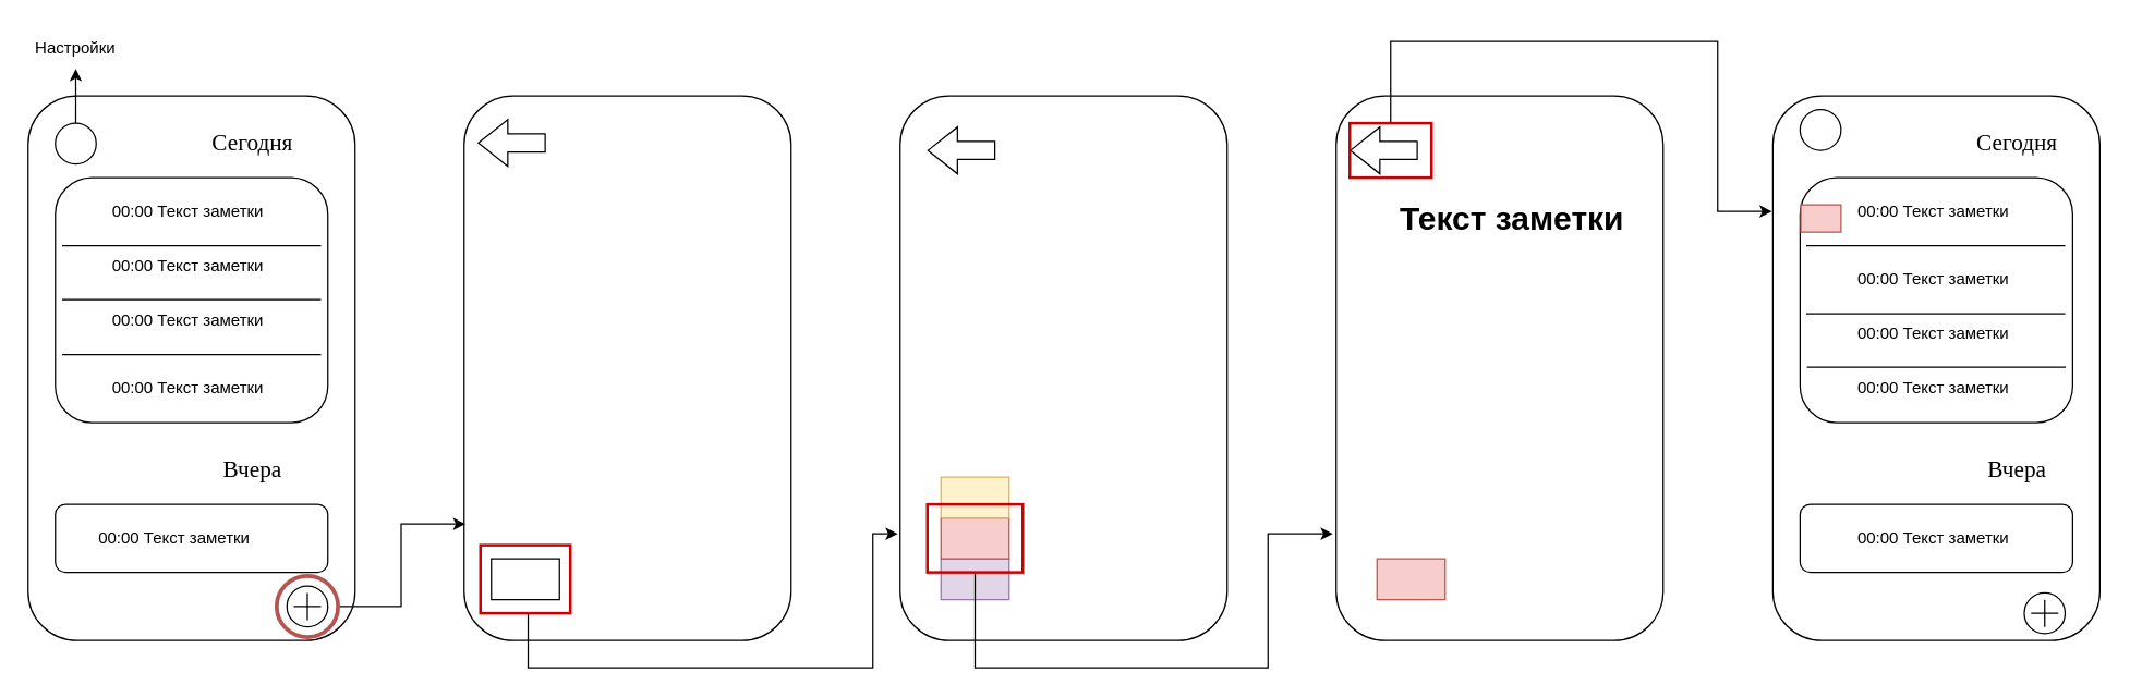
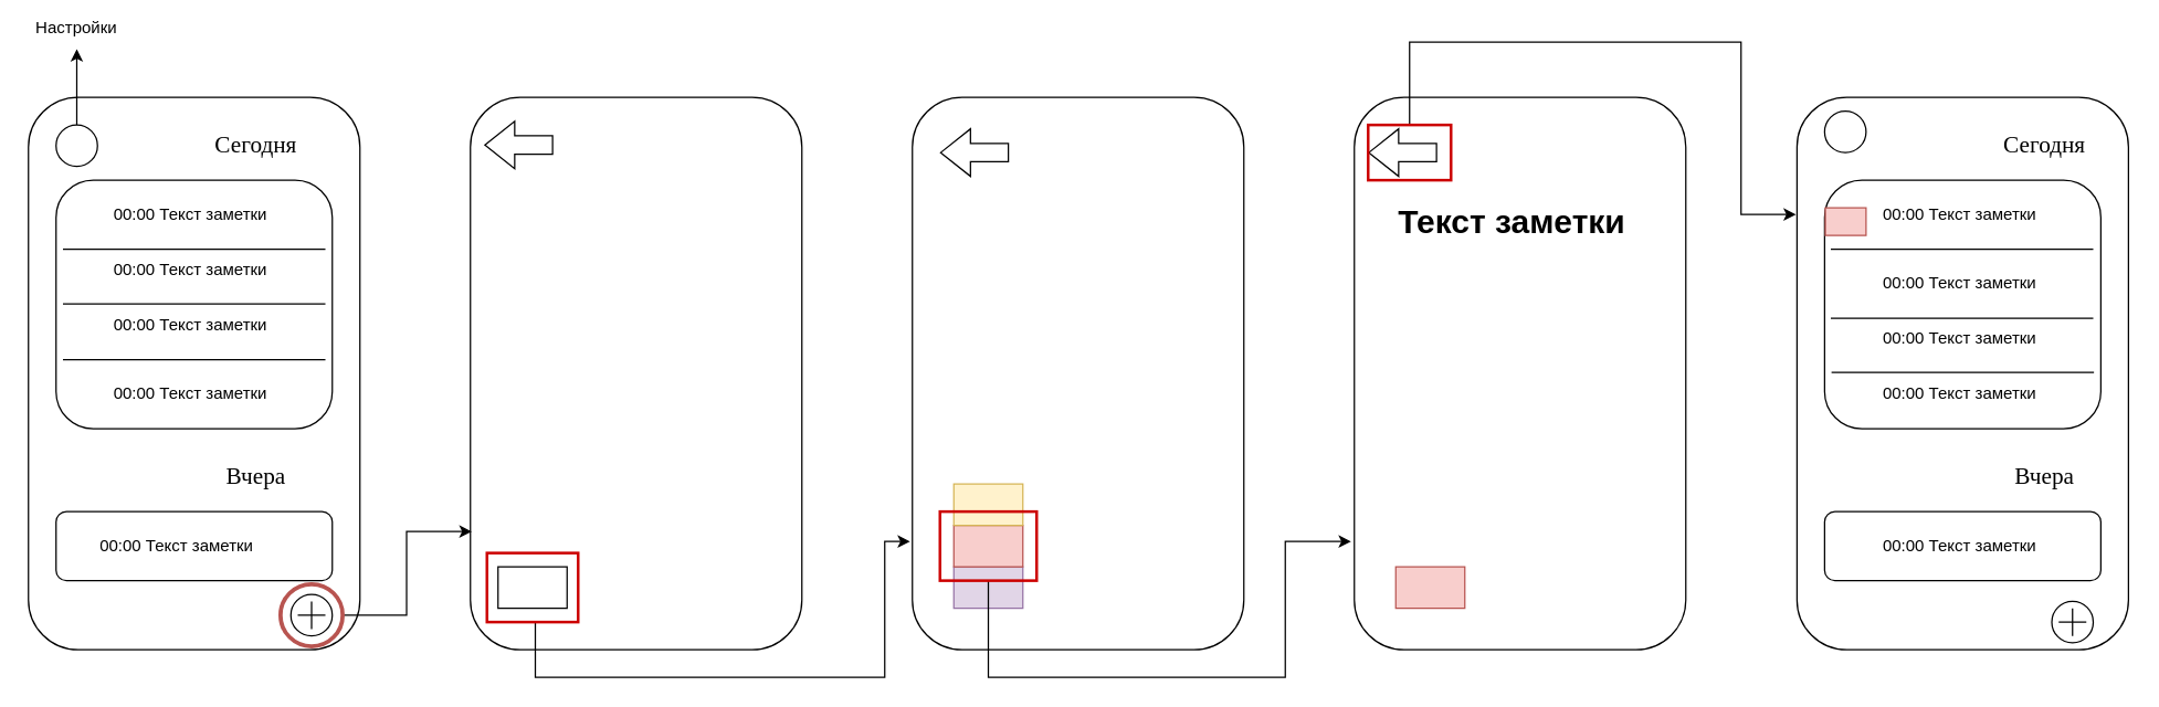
- <mxCell id="47" value="Настройки" style="text;html=1;align=center;verticalAlign=middle;whiteSpace=wrap;rounded=0;" vertex="1" parent="1"><mxGeometry x="25" y="20" width="60" height="30" as="geometry" /></mxCell>
+ <mxCell id="47" value="Настройки" style="text;html=1;align=center;verticalAlign=middle;whiteSpace=wrap;rounded=0;" vertex="1" parent="1"><mxGeometry x="25" y="5" width="60" height="30" as="geometry" /></mxCell>
- <mxCell id="44" value="&lt;h1 style=&quot;margin-top: 0px;&quot;&gt;Текст заметки&lt;/h1&gt;" style="text;html=1;whiteSpace=wrap;overflow=hidden;rounded=0;" vertex="1" parent="1"><mxGeometry x="1025" y="140" width="180" height="120" as="geometry" /></mxCell>
+ <mxCell id="44" value="&lt;h1 style=&quot;margin-top: 0px;&quot;&gt;Текст заметки&lt;/h1&gt;" style="text;html=1;whiteSpace=wrap;overflow=hidden;rounded=0;" vertex="1" parent="1"><mxGeometry x="1010" y="140" width="180" height="120" as="geometry" /></mxCell>
